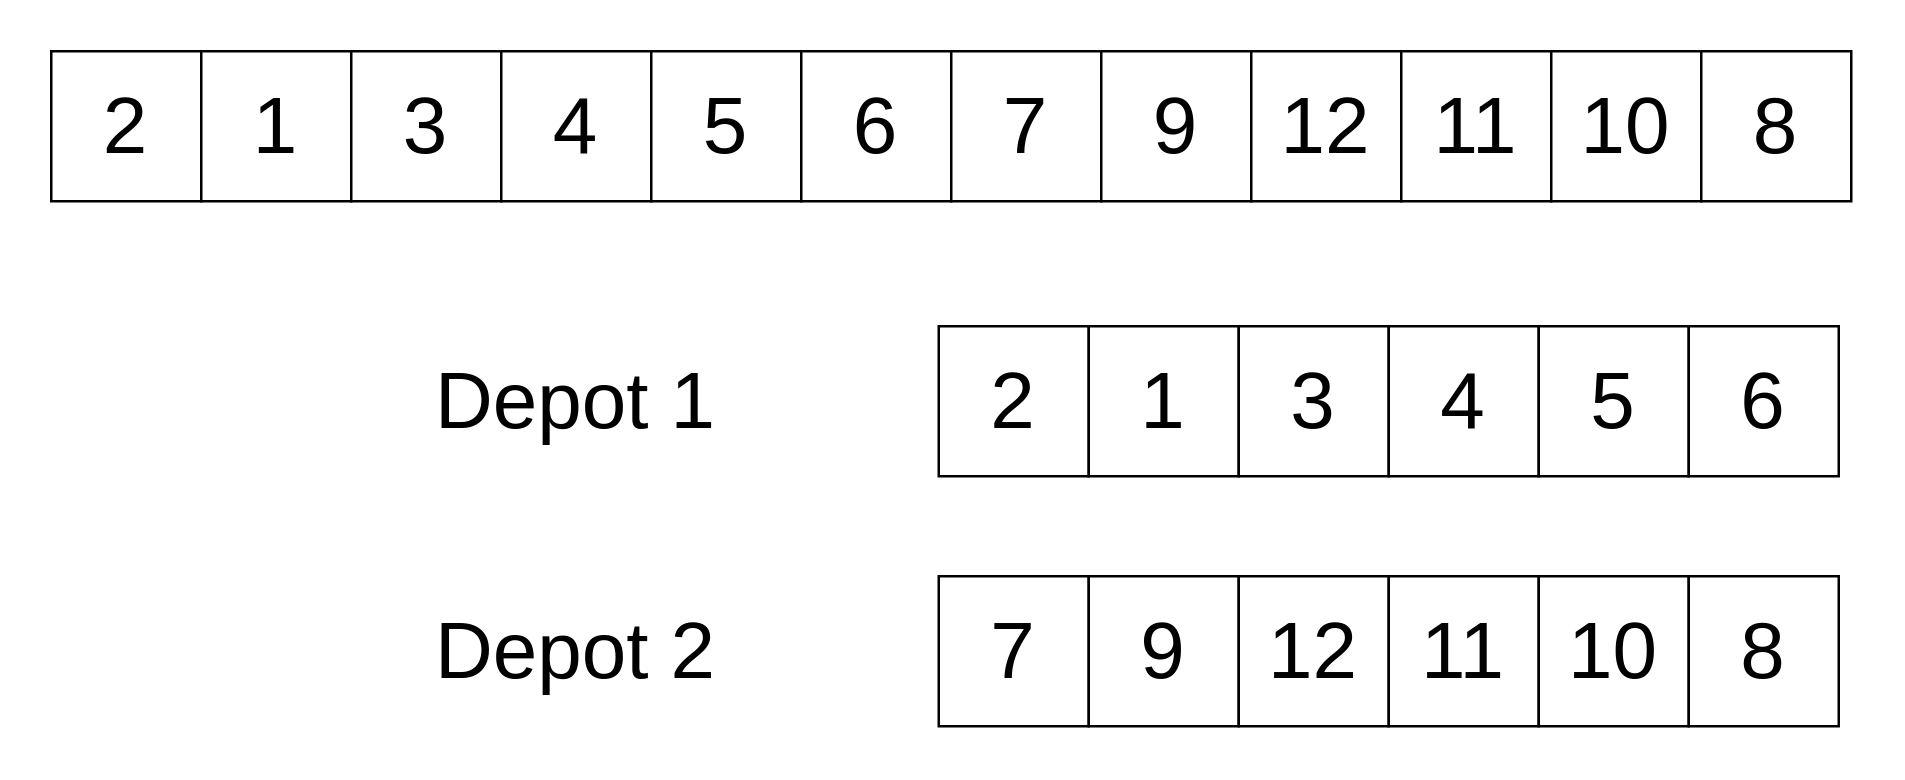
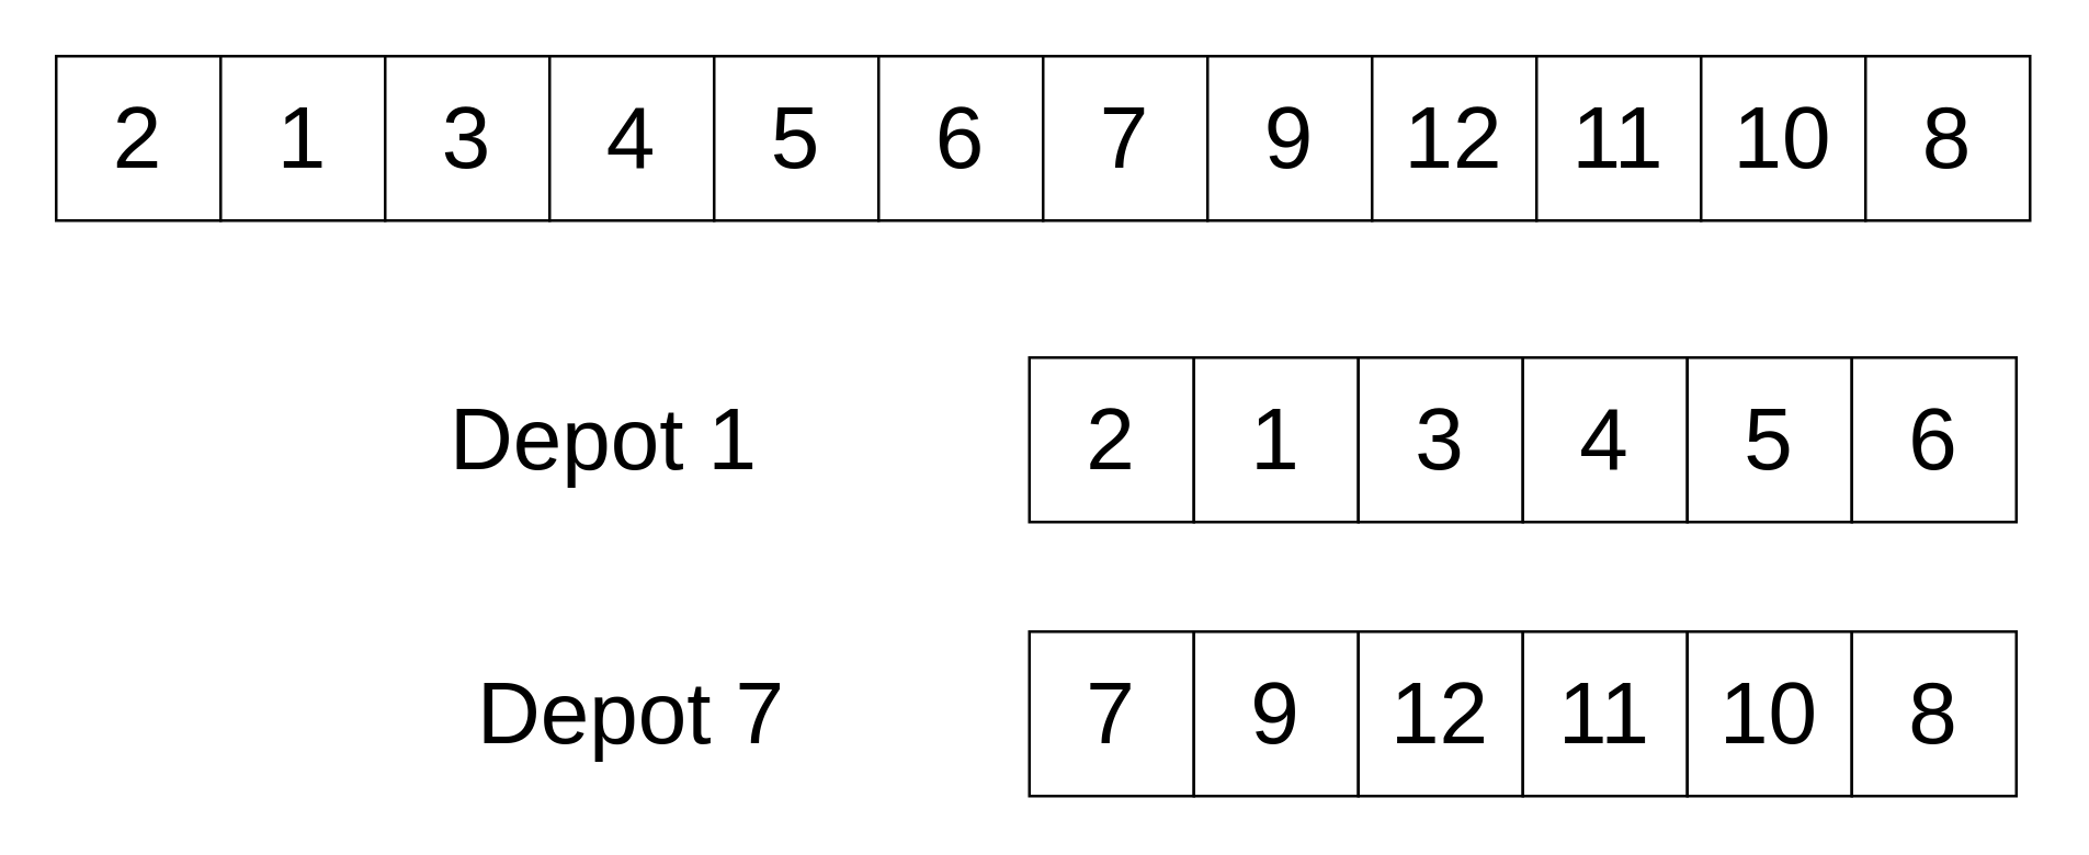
- <mxCell id="26" value="&lt;font style=&quot;font-size: 32px&quot;&gt;Depot 1&lt;/font&gt;" style="text;html=1;strokeColor=none;fillColor=none;align=center;verticalAlign=middle;whiteSpace=wrap;rounded=0;" vertex="1" parent="1"><mxGeometry x="135" y="150" width="190" height="20" as="geometry" /></mxCell>
+ <mxCell id="26" value="&lt;font style=&quot;font-size: 32px&quot;&gt;Depot 1&lt;/font&gt;" style="text;html=1;strokeColor=none;fillColor=none;align=center;verticalAlign=middle;whiteSpace=wrap;rounded=0;" vertex="1" parent="1"><mxGeometry x="125" y="150" width="190" height="20" as="geometry" /></mxCell>
- <mxCell id="27" value="&lt;font style=&quot;font-size: 32px&quot;&gt;Depot 2&lt;/font&gt;" style="text;html=1;strokeColor=none;fillColor=none;align=center;verticalAlign=middle;whiteSpace=wrap;rounded=0;" vertex="1" parent="1"><mxGeometry x="135" y="250" width="190" height="20" as="geometry" /></mxCell>
+ <mxCell id="27" value="&lt;font style=&quot;font-size: 32px&quot;&gt;Depot 7&lt;/font&gt;" style="text;html=1;strokeColor=none;fillColor=none;align=center;verticalAlign=middle;whiteSpace=wrap;rounded=0;" vertex="1" parent="1"><mxGeometry x="135" y="250" width="190" height="20" as="geometry" /></mxCell>
